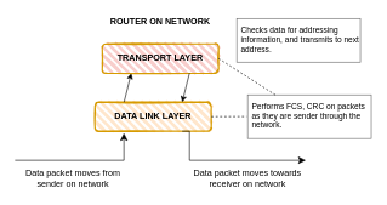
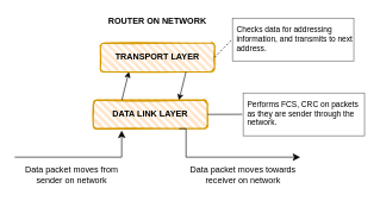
- <mxCell id="5" value="TRANSPORT LAYER" style="rounded=1;whiteSpace=wrap;html=1;strokeWidth=2;fillWeight=4;hachureGap=8;hachureAngle=45;fillColor=#f8cecc;sketch=1;strokeColor=#d79b00;fontStyle=1;" vertex="1" parent="1"><mxGeometry x="140" y="60" width="160" height="40" as="geometry" /></mxCell>
+ <mxCell id="5" value="TRANSPORT LAYER" style="rounded=1;whiteSpace=wrap;html=1;strokeWidth=2;fillWeight=4;hachureGap=8;hachureAngle=45;fillColor=#ffe6cc;sketch=1;strokeColor=#d79b00;fontStyle=1" vertex="1" parent="1"><mxGeometry x="140" y="60" width="160" height="40" as="geometry" /></mxCell>
- <mxCell id="14" value="" style="endArrow=none;dashed=1;html=1;rounded=0;exitX=1;exitY=0.5;exitDx=0;exitDy=0;" edge="1" parent="1" source="5" target="9"><mxGeometry width="50" height="50" relative="1" as="geometry"><mxPoint x="310" y="170" as="sourcePoint" /><mxPoint x="349" y="170" as="targetPoint" /></mxGeometry></mxCell>
+ <mxCell id="14" value="" style="endArrow=none;dashed=1;html=1;rounded=0;entryX=-0.002;entryY=0.496;entryDx=0;entryDy=0;entryPerimeter=0;exitX=1;exitY=0.5;exitDx=0;exitDy=0;" edge="1" parent="1" source="5" target="13"><mxGeometry width="50" height="50" relative="1" as="geometry"><mxPoint x="310" y="170" as="sourcePoint" /><mxPoint x="349" y="170" as="targetPoint" /></mxGeometry></mxCell>
- <mxCell id="10" value="" style="endArrow=none;dashed=1;html=1;rounded=0;entryX=-0.008;entryY=0.498;entryDx=0;entryDy=0;entryPerimeter=0;exitX=1;exitY=0.5;exitDx=0;exitDy=0;" edge="1" parent="1" source="3" target="9"><mxGeometry width="50" height="50" relative="1" as="geometry"><mxPoint x="30" y="50" as="sourcePoint" /><mxPoint x="80" y="0" as="targetPoint" /></mxGeometry></mxCell>
+ <mxCell id="10" value="" style="endArrow=none;dashed=0;html=1;rounded=0;entryX=-0.008;entryY=0.498;entryDx=0;entryDy=0;entryPerimeter=0;exitX=1;exitY=0.5;exitDx=0;exitDy=0;" edge="1" parent="1" source="3" target="9"><mxGeometry width="50" height="50" relative="1" as="geometry"><mxPoint x="30" y="50" as="sourcePoint" /><mxPoint x="80" y="0" as="targetPoint" /></mxGeometry></mxCell>
